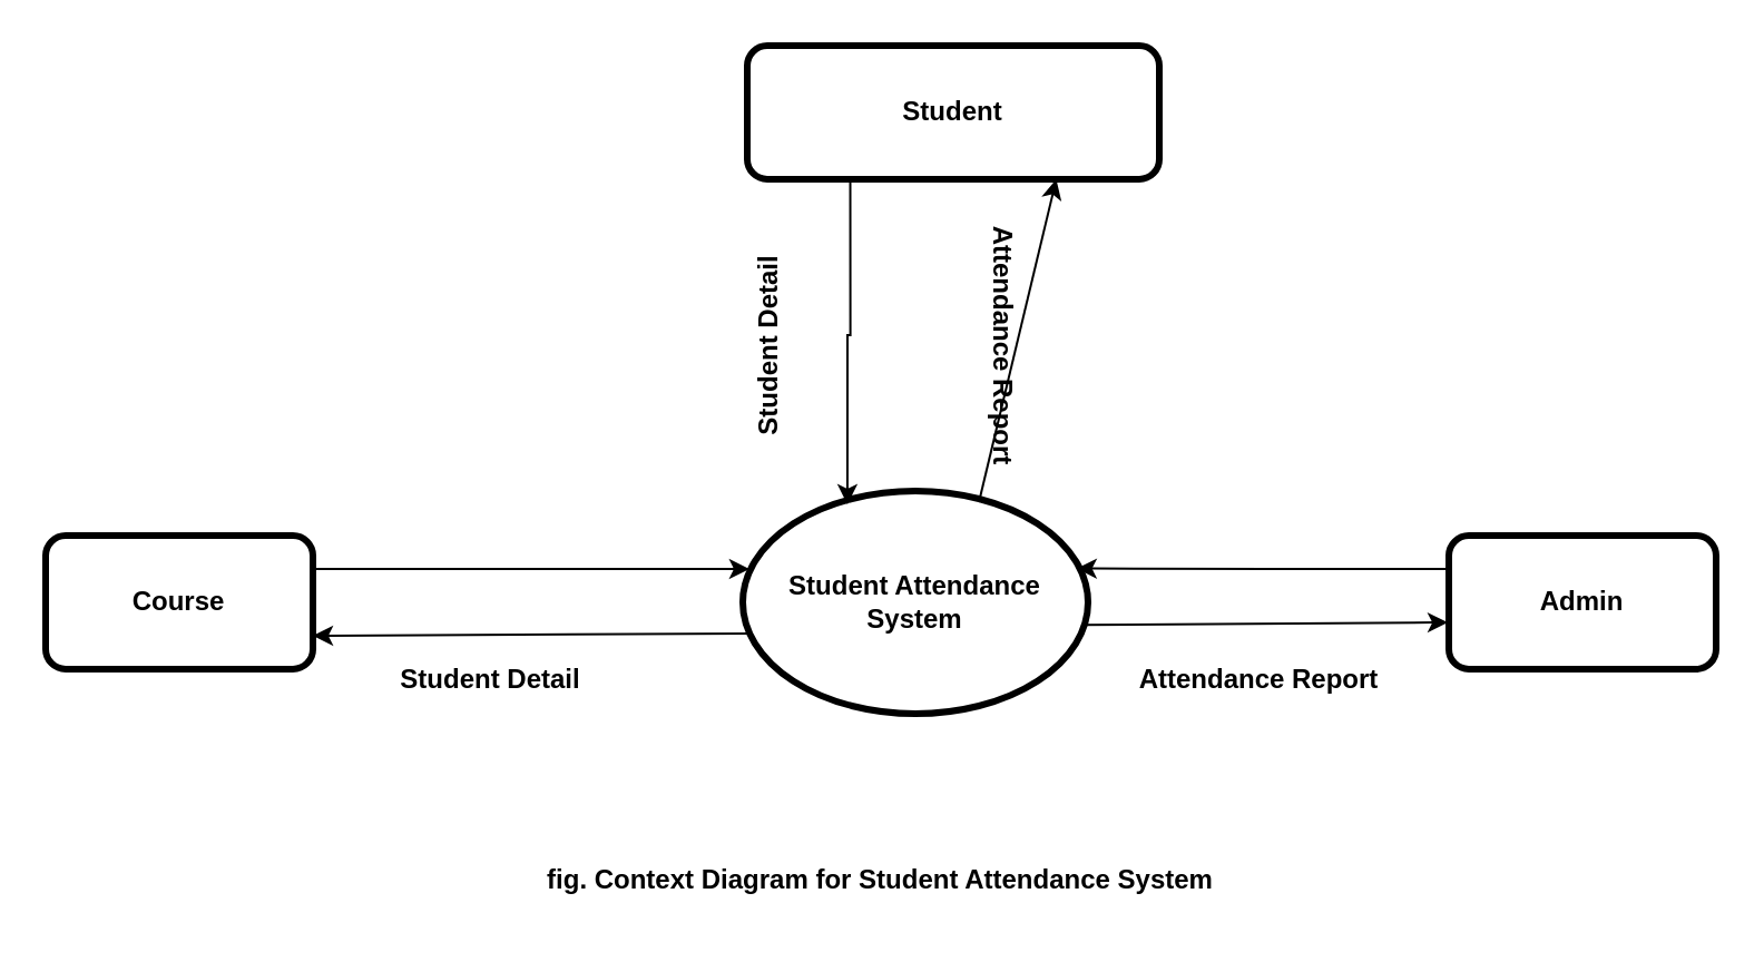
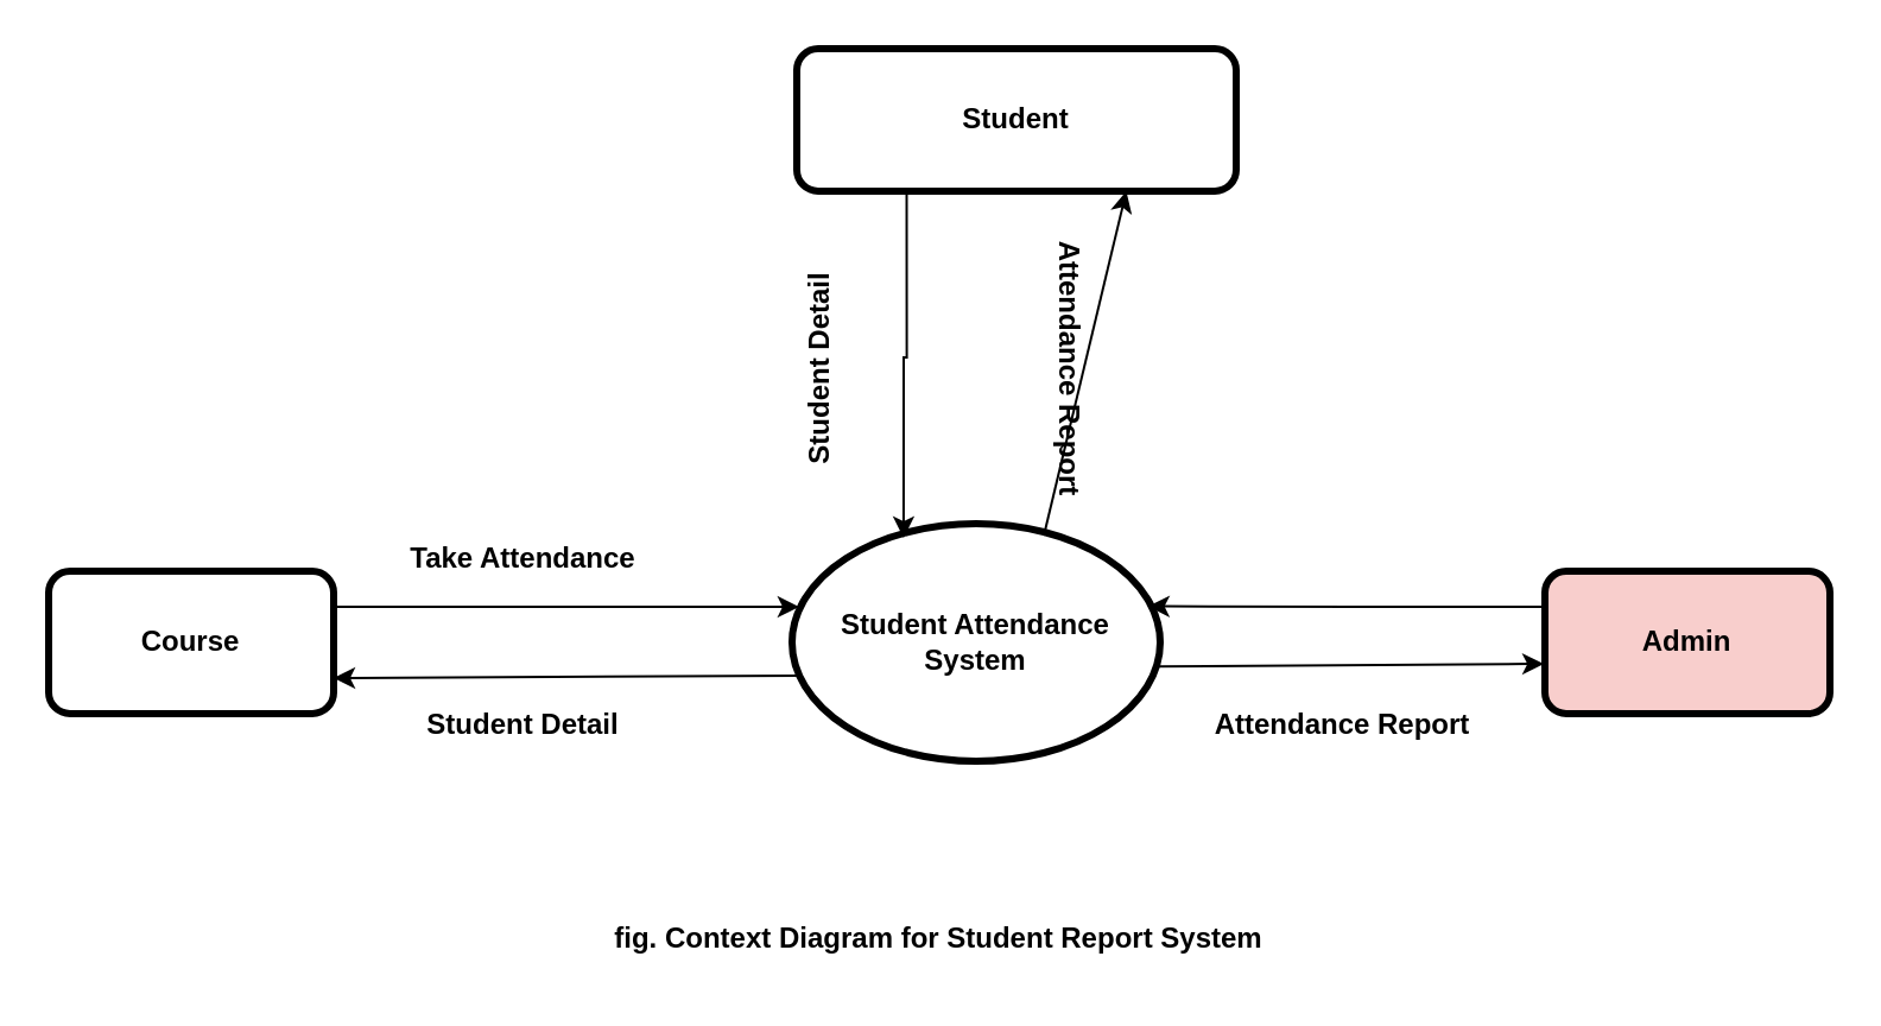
+ <mxCell id="14" value="&lt;b&gt;Take Attendance&lt;/b&gt;" style="text;strokeColor=none;align=center;fillColor=none;html=1;verticalAlign=middle;whiteSpace=wrap;rounded=0;" vertex="1" parent="1"><mxGeometry x="170" y="220" width="100" height="30" as="geometry" /></mxCell>
- <mxCell id="5" value="&lt;b&gt;Admin&lt;/b&gt;" style="rounded=1;whiteSpace=wrap;html=1;strokeWidth=3;" vertex="1" parent="1"><mxGeometry x="650" y="240" width="120" height="60" as="geometry" /></mxCell>
+ <mxCell id="5" value="&lt;b&gt;Admin&lt;/b&gt;" style="rounded=1;whiteSpace=wrap;html=1;strokeWidth=3;fillColor=#f8cecc;" vertex="1" parent="1"><mxGeometry x="650" y="240" width="120" height="60" as="geometry" /></mxCell>
- <mxCell id="17" value="&lt;b&gt;fig. Context Diagram for Student Attendance System&lt;/b&gt;" style="text;strokeColor=none;align=center;fillColor=none;html=1;verticalAlign=middle;whiteSpace=wrap;rounded=0;" vertex="1" parent="1"><mxGeometry x="210" y="380" width="370" height="30" as="geometry" /></mxCell>
+ <mxCell id="17" value="&lt;b&gt;fig. Context Diagram for Student Report System&lt;/b&gt;" style="text;strokeColor=none;align=center;fillColor=none;html=1;verticalAlign=middle;whiteSpace=wrap;rounded=0;" vertex="1" parent="1"><mxGeometry x="210" y="380" width="370" height="30" as="geometry" /></mxCell>
